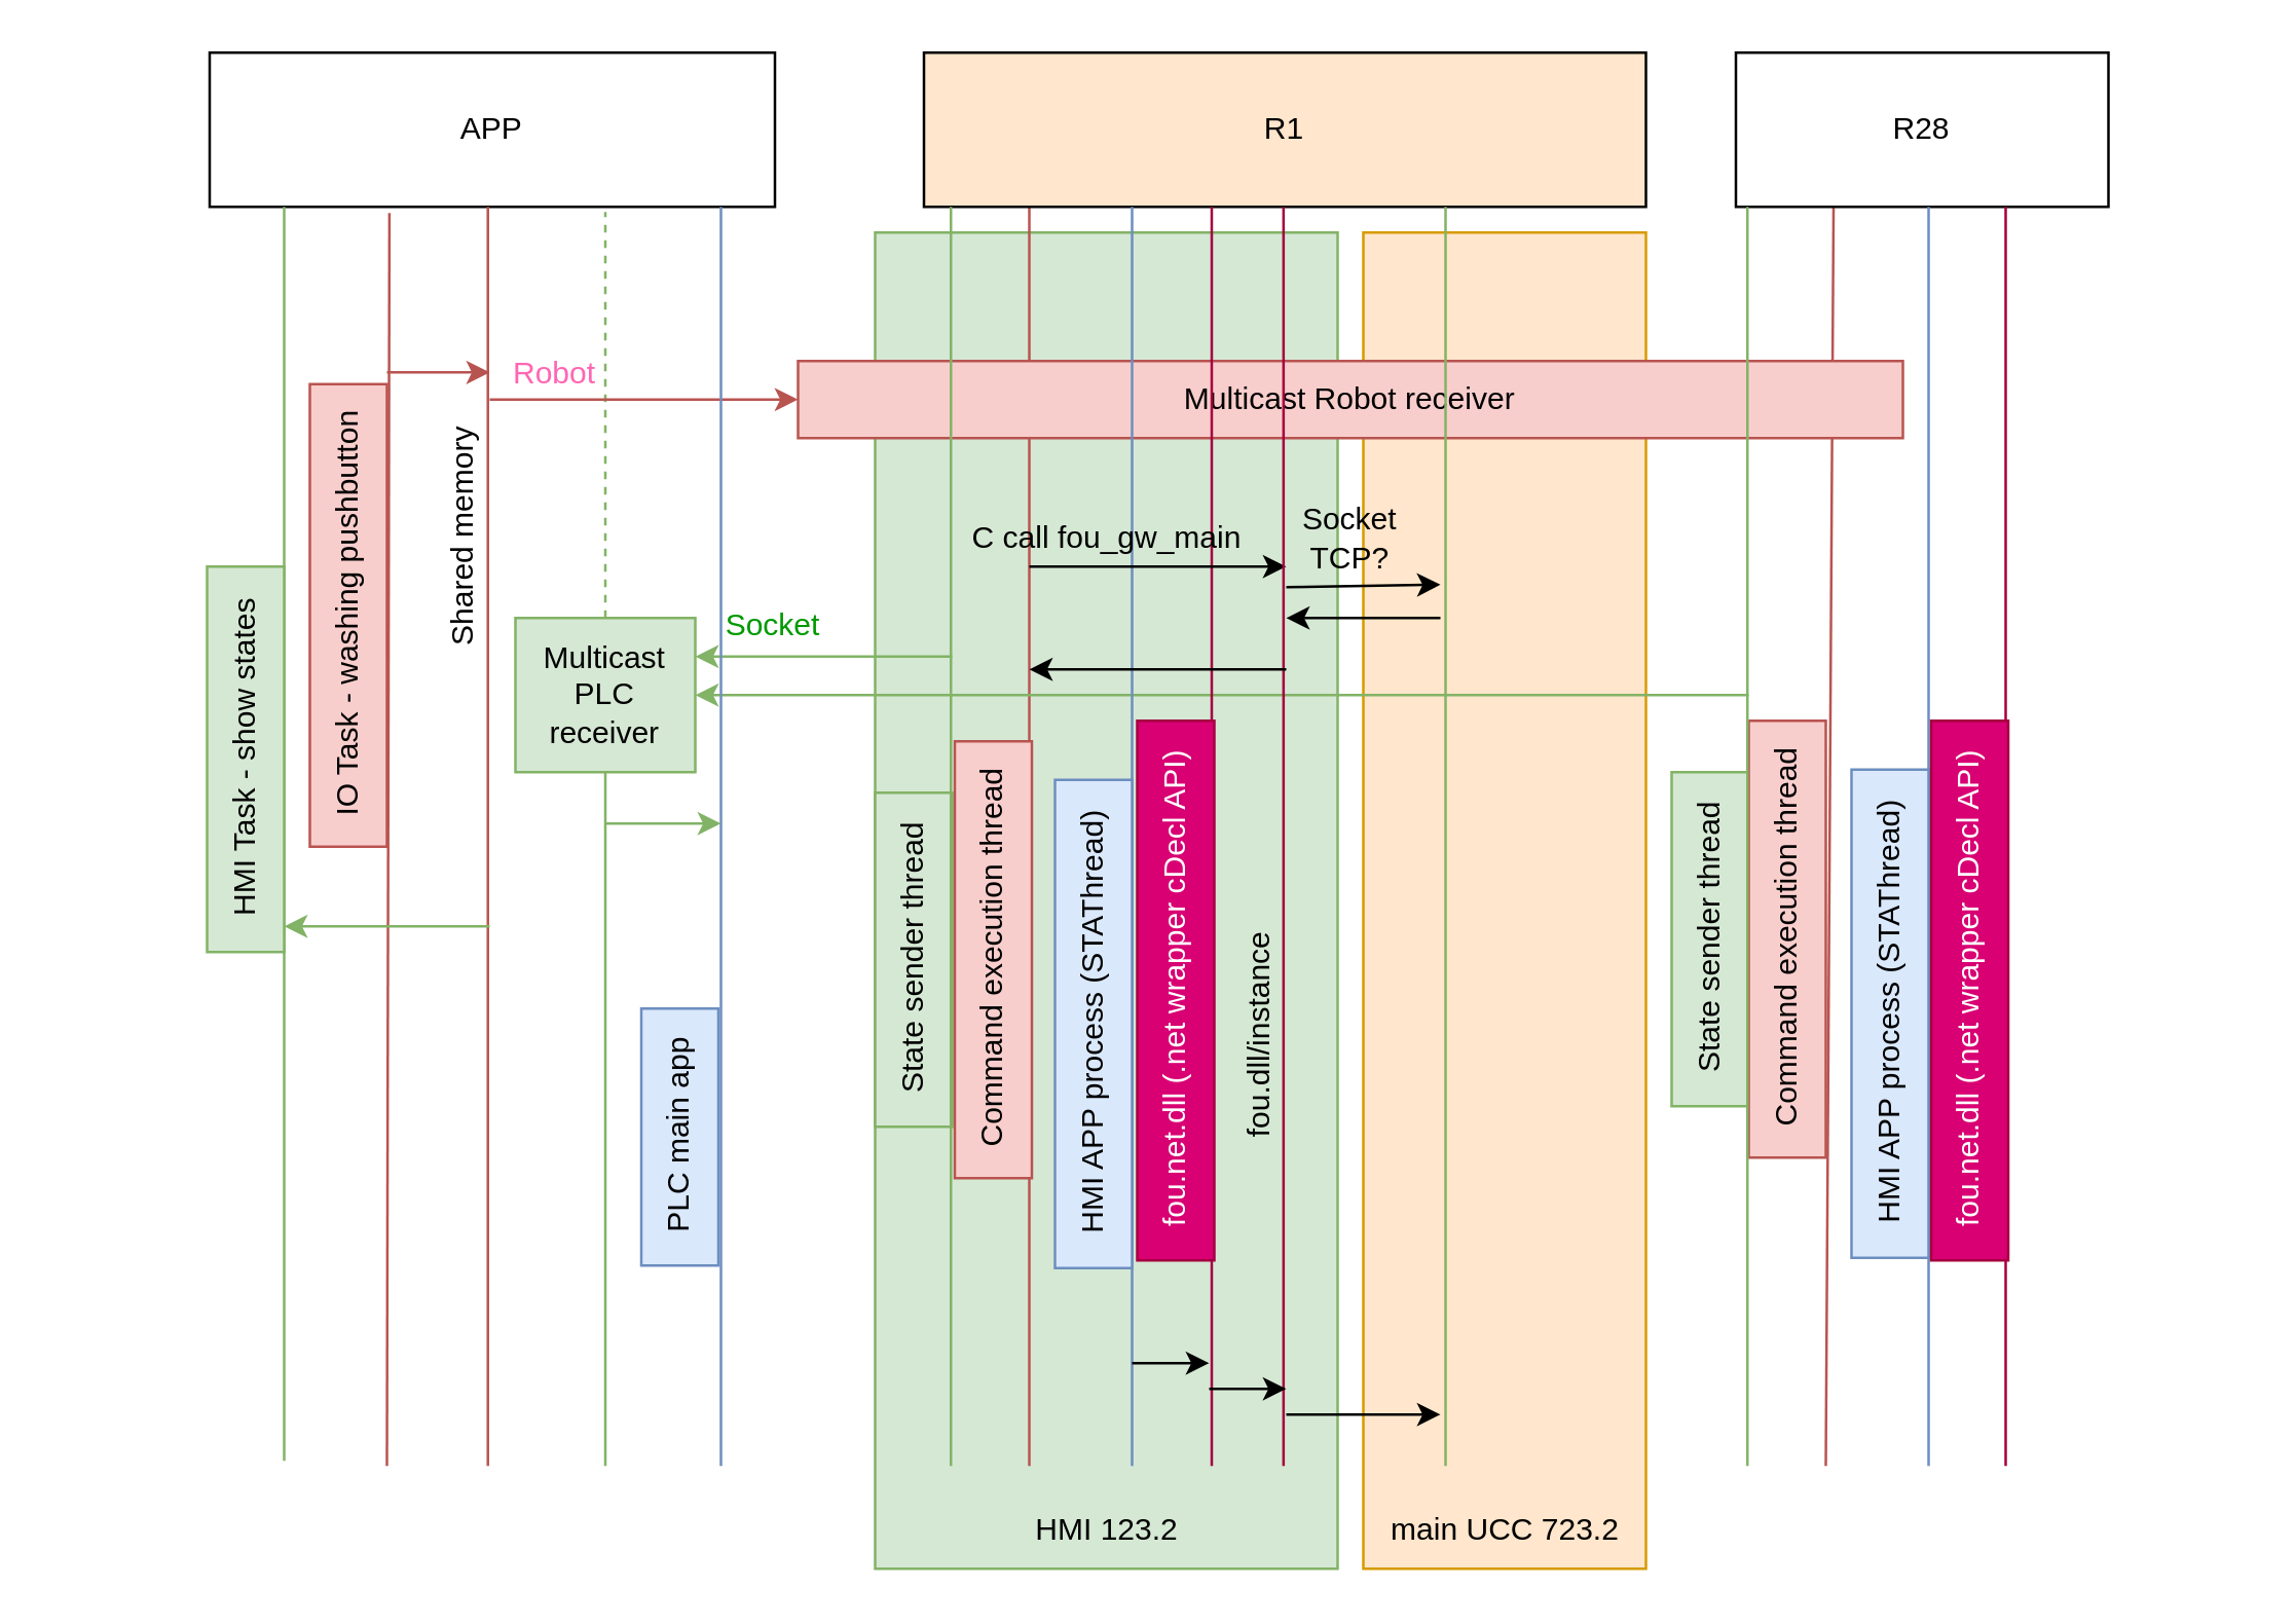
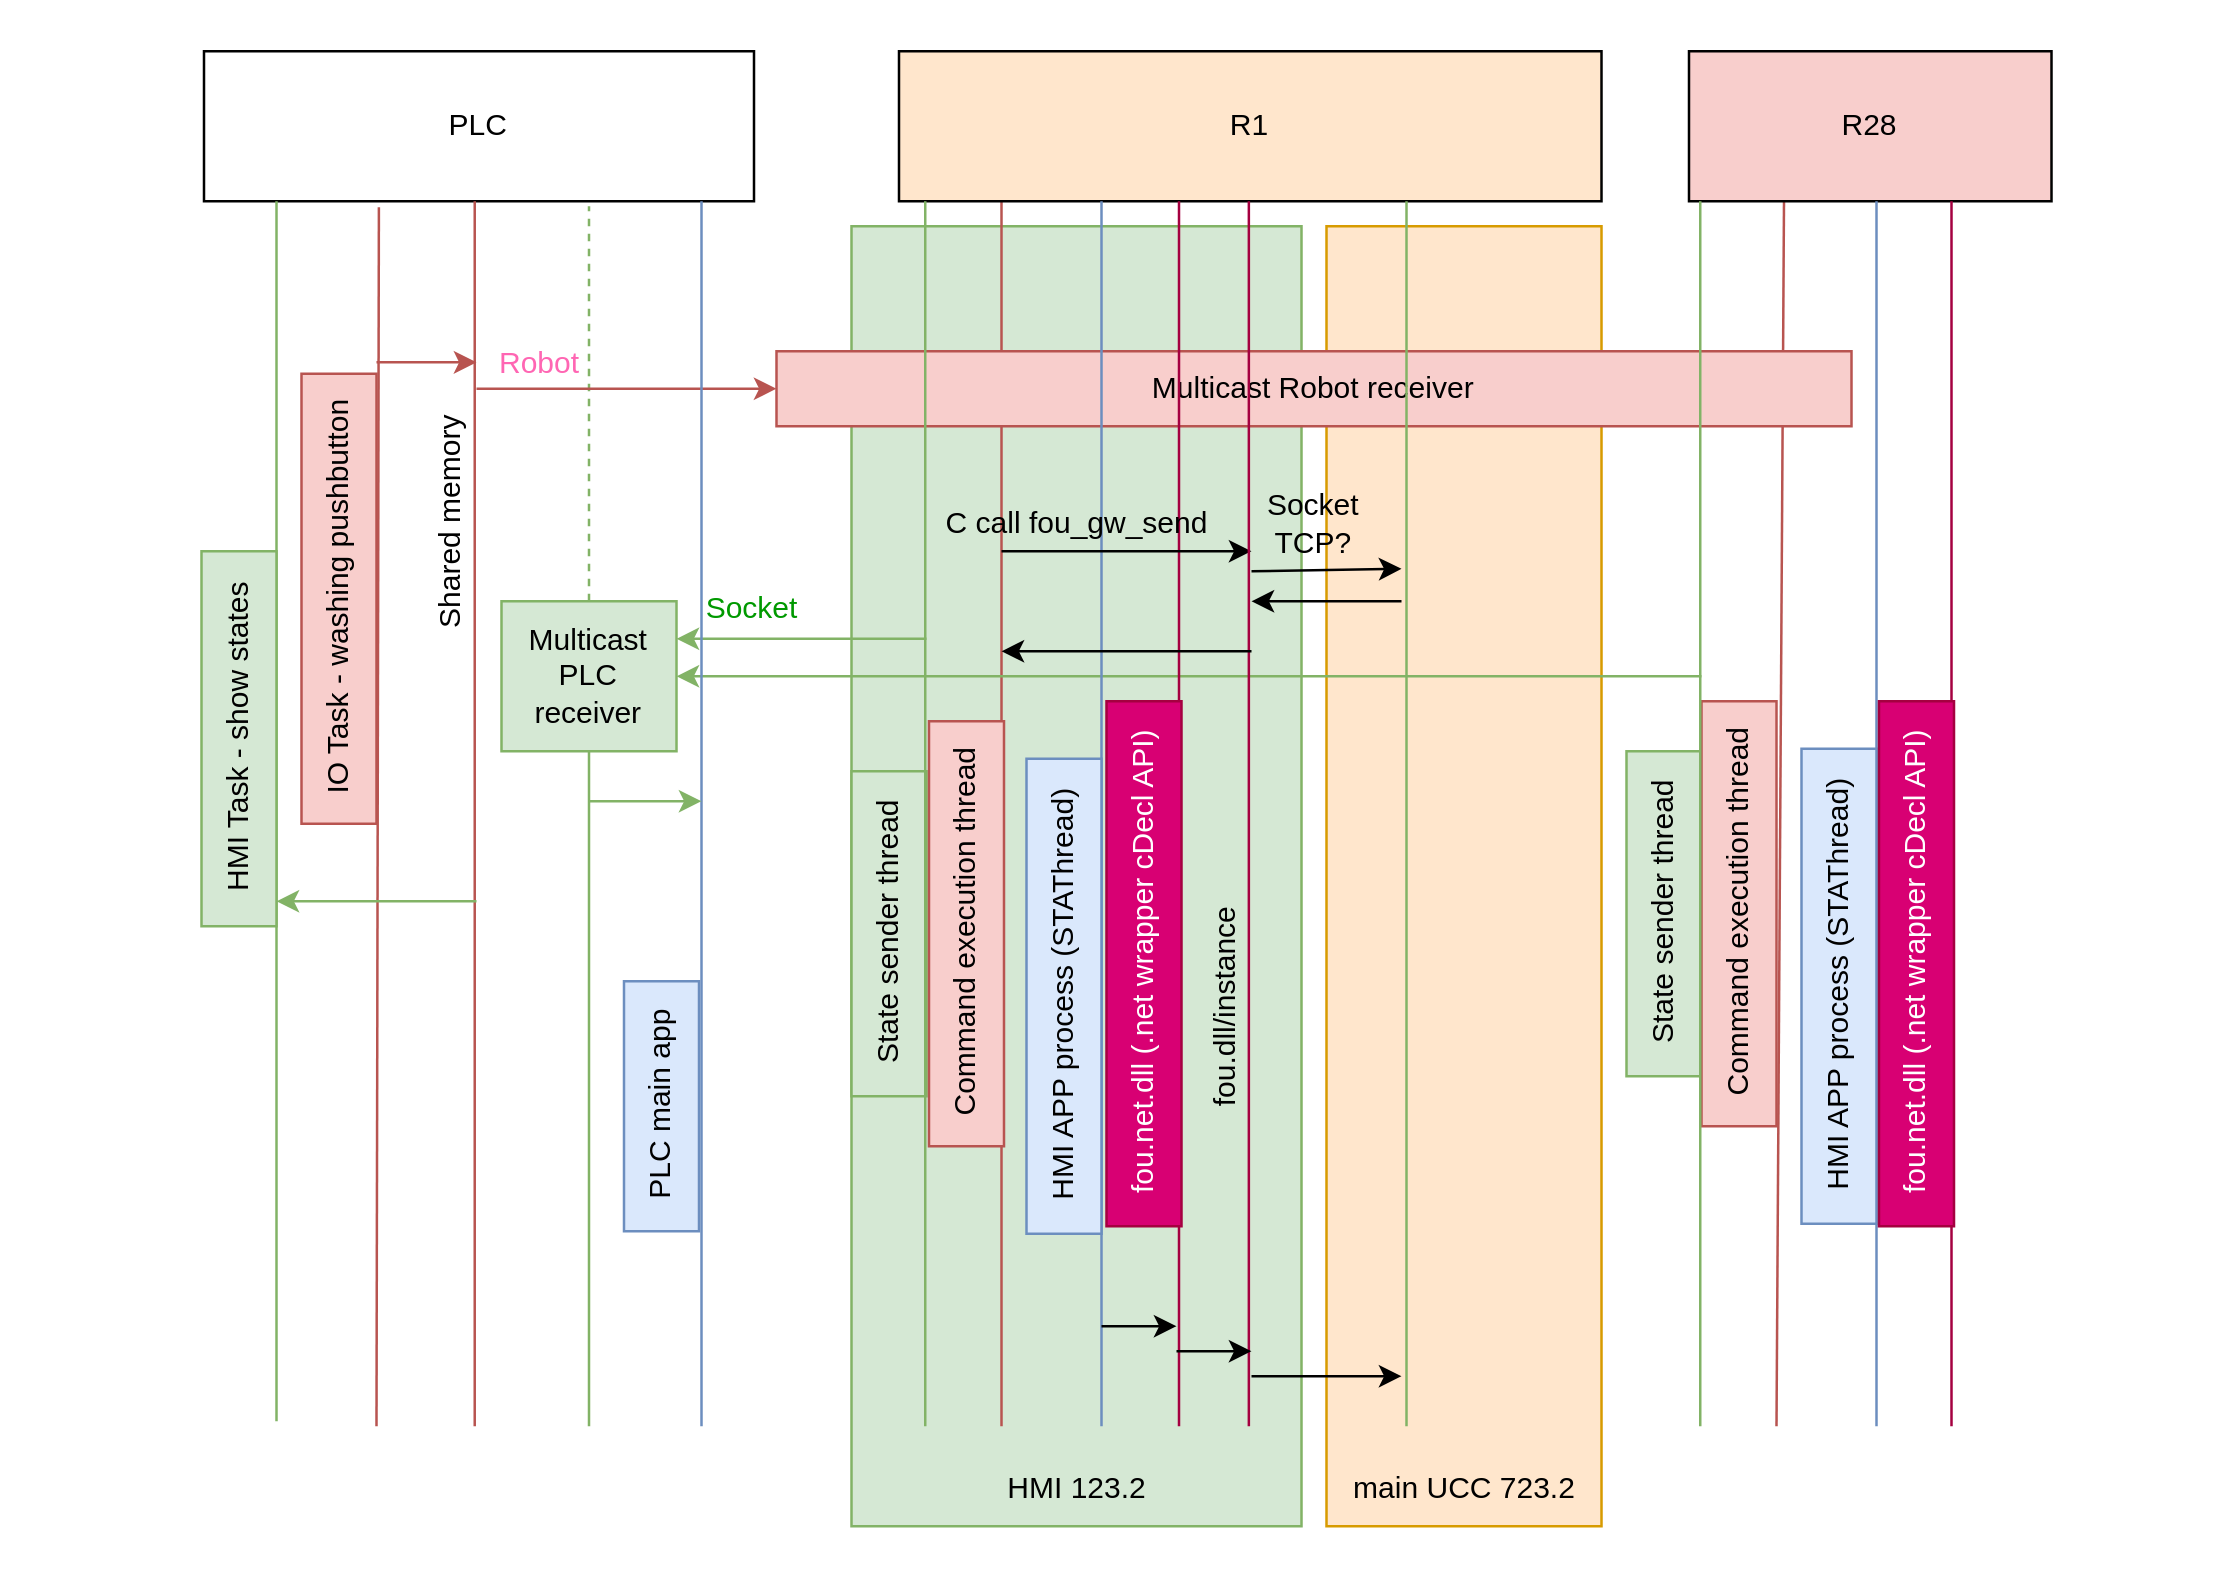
- <mxCell id="6" value="APP" style="rounded=0;whiteSpace=wrap;html=1;" parent="1" vertex="1"><mxGeometry x="81" y="20" width="220" height="60" as="geometry" /></mxCell>
+ <mxCell id="6" value="PLC" style="rounded=0;whiteSpace=wrap;html=1;" parent="1" vertex="1"><mxGeometry x="81" y="20" width="220" height="60" as="geometry" /></mxCell>
- <mxCell id="24" value="R28" style="rounded=0;whiteSpace=wrap;html=1;" parent="1" vertex="1"><mxGeometry x="675" y="20" width="145" height="60" as="geometry" /></mxCell>
+ <mxCell id="24" value="R28" style="rounded=0;whiteSpace=wrap;html=1;fillColor=#f8cecc;" parent="1" vertex="1"><mxGeometry x="675" y="20" width="145" height="60" as="geometry" /></mxCell>
- <mxCell id="51" value="C call fou_gw_main" style="text;html=1;align=center;verticalAlign=middle;resizable=0;points=[];autosize=1;strokeColor=none;fillColor=none;" parent="1" vertex="1"><mxGeometry x="365" y="194" width="130" height="30" as="geometry" /></mxCell>
+ <mxCell id="51" value="C call fou_gw_send" style="text;html=1;align=center;verticalAlign=middle;resizable=0;points=[];autosize=1;strokeColor=none;fillColor=none;" parent="1" vertex="1"><mxGeometry x="365" y="194" width="130" height="30" as="geometry" /></mxCell>
